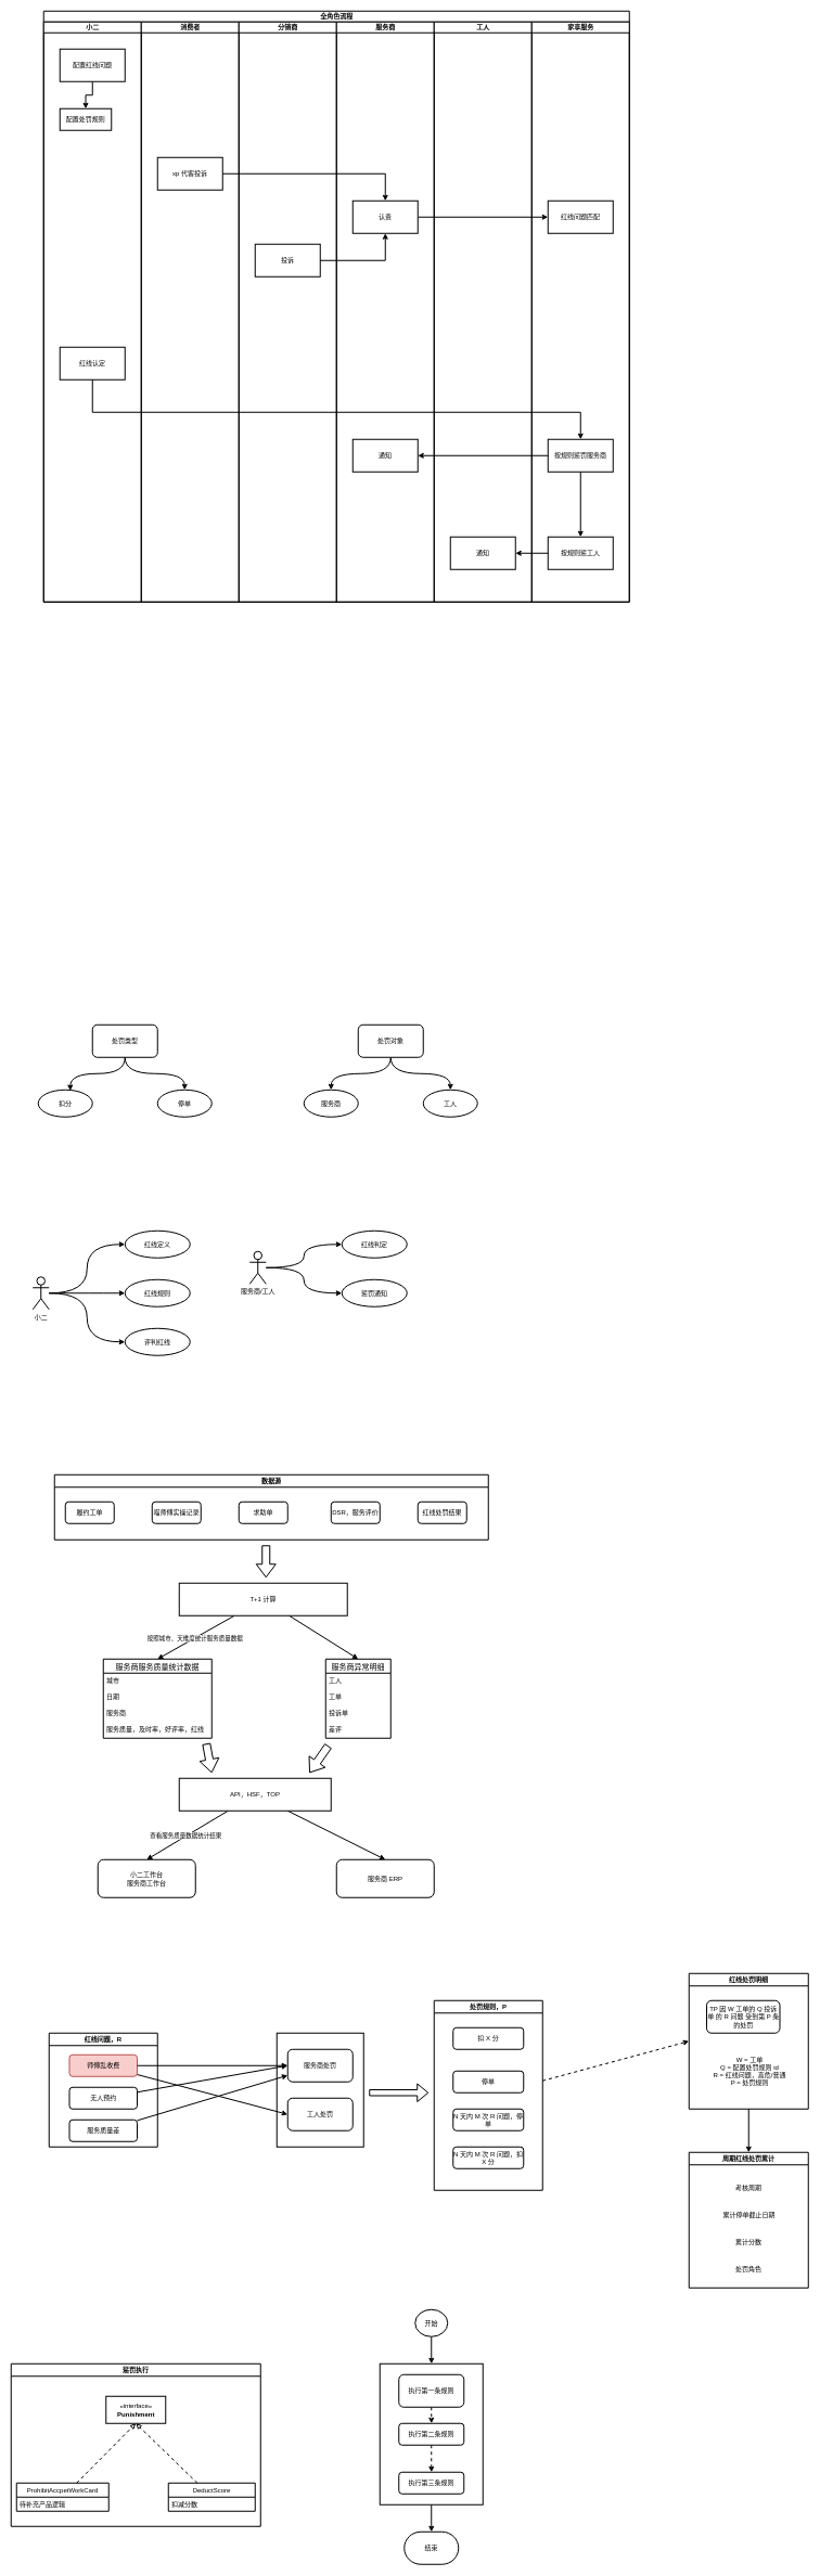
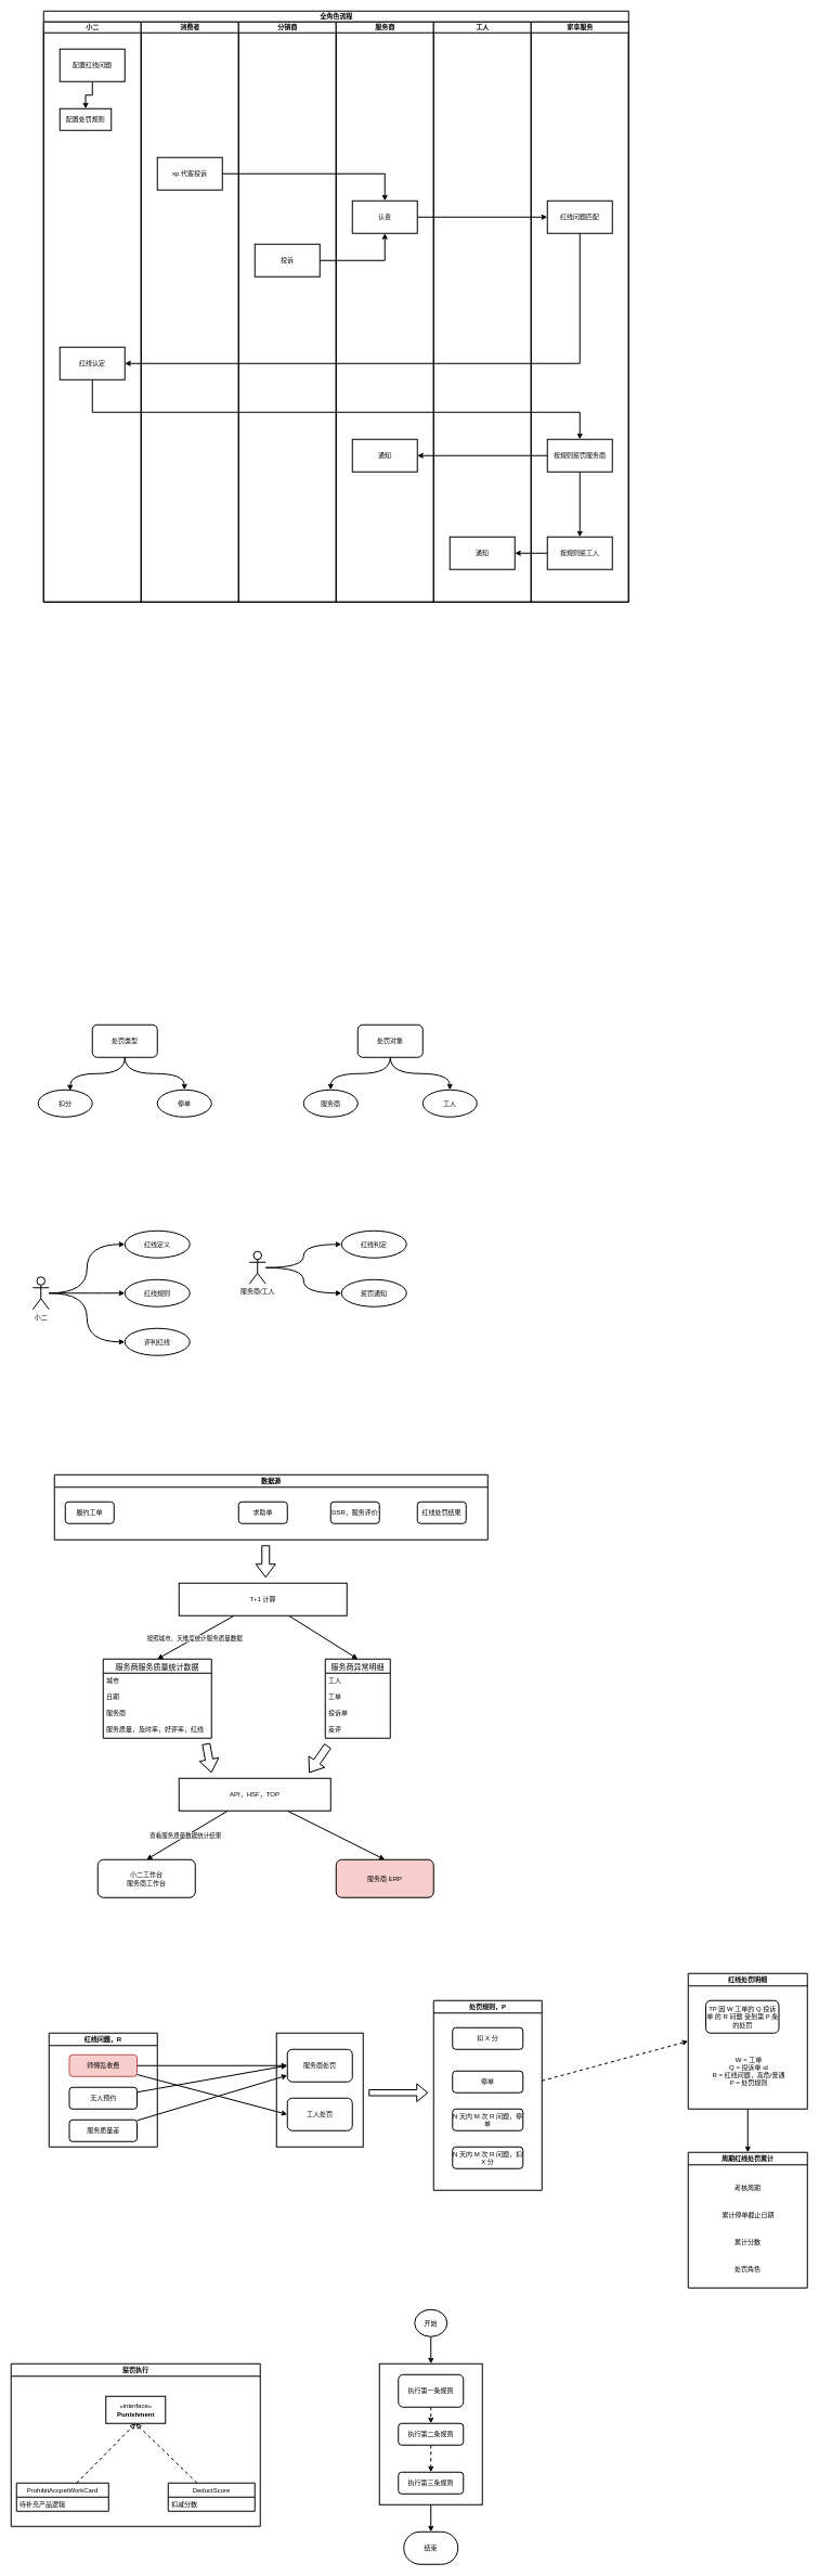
+ <mxCell id="27" style="edgeStyle=orthogonalEdgeStyle;rounded=0;orthogonalLoop=1;jettySize=auto;html=1;entryX=1;entryY=0.5;entryDx=0;entryDy=0;strokeWidth=2;" parent="4" source="23" target="9" edge="1"><mxGeometry relative="1" as="geometry"><Array as="points"><mxPoint x="990" y="650" /></Array></mxGeometry></mxCell>
- <mxCell id="75" value="喵师傅实操记录" style="rounded=1;whiteSpace=wrap;html=1;strokeWidth=2;" parent="73" vertex="1"><mxGeometry x="180" y="50" width="90" height="40" as="geometry" /></mxCell>
- <mxCell id="62" value="服务商 ERP" style="rounded=1;whiteSpace=wrap;html=1;strokeWidth=2;" parent="1" vertex="1"><mxGeometry x="620" y="3430" width="180" height="70" as="geometry" /></mxCell>
+ <mxCell id="62" value="服务商 ERP" style="rounded=1;whiteSpace=wrap;html=1;strokeWidth=2;fillColor=#f8cecc;" parent="1" vertex="1"><mxGeometry x="620" y="3430" width="180" height="70" as="geometry" /></mxCell>
- <mxCell id="94" value="W = 工单&lt;br&gt;Q = 配置处罚规则 id&lt;br&gt;R = 红线问题，高危/普通&lt;br&gt;P = 处罚规则" style="text;html=1;strokeColor=none;fillColor=none;align=center;verticalAlign=middle;whiteSpace=wrap;rounded=0;" parent="92" vertex="1"><mxGeometry x="32.5" y="130" width="157.5" height="100" as="geometry" /></mxCell>
+ <mxCell id="94" value="W = 工单&lt;br&gt;Q = 投诉单 id&lt;br&gt;R = 红线问题，高危/普通&lt;br&gt;P = 处罚规则" style="text;html=1;strokeColor=none;fillColor=none;align=center;verticalAlign=middle;whiteSpace=wrap;rounded=0;" parent="92" vertex="1"><mxGeometry x="32.5" y="130" width="157.5" height="100" as="geometry" /></mxCell>
